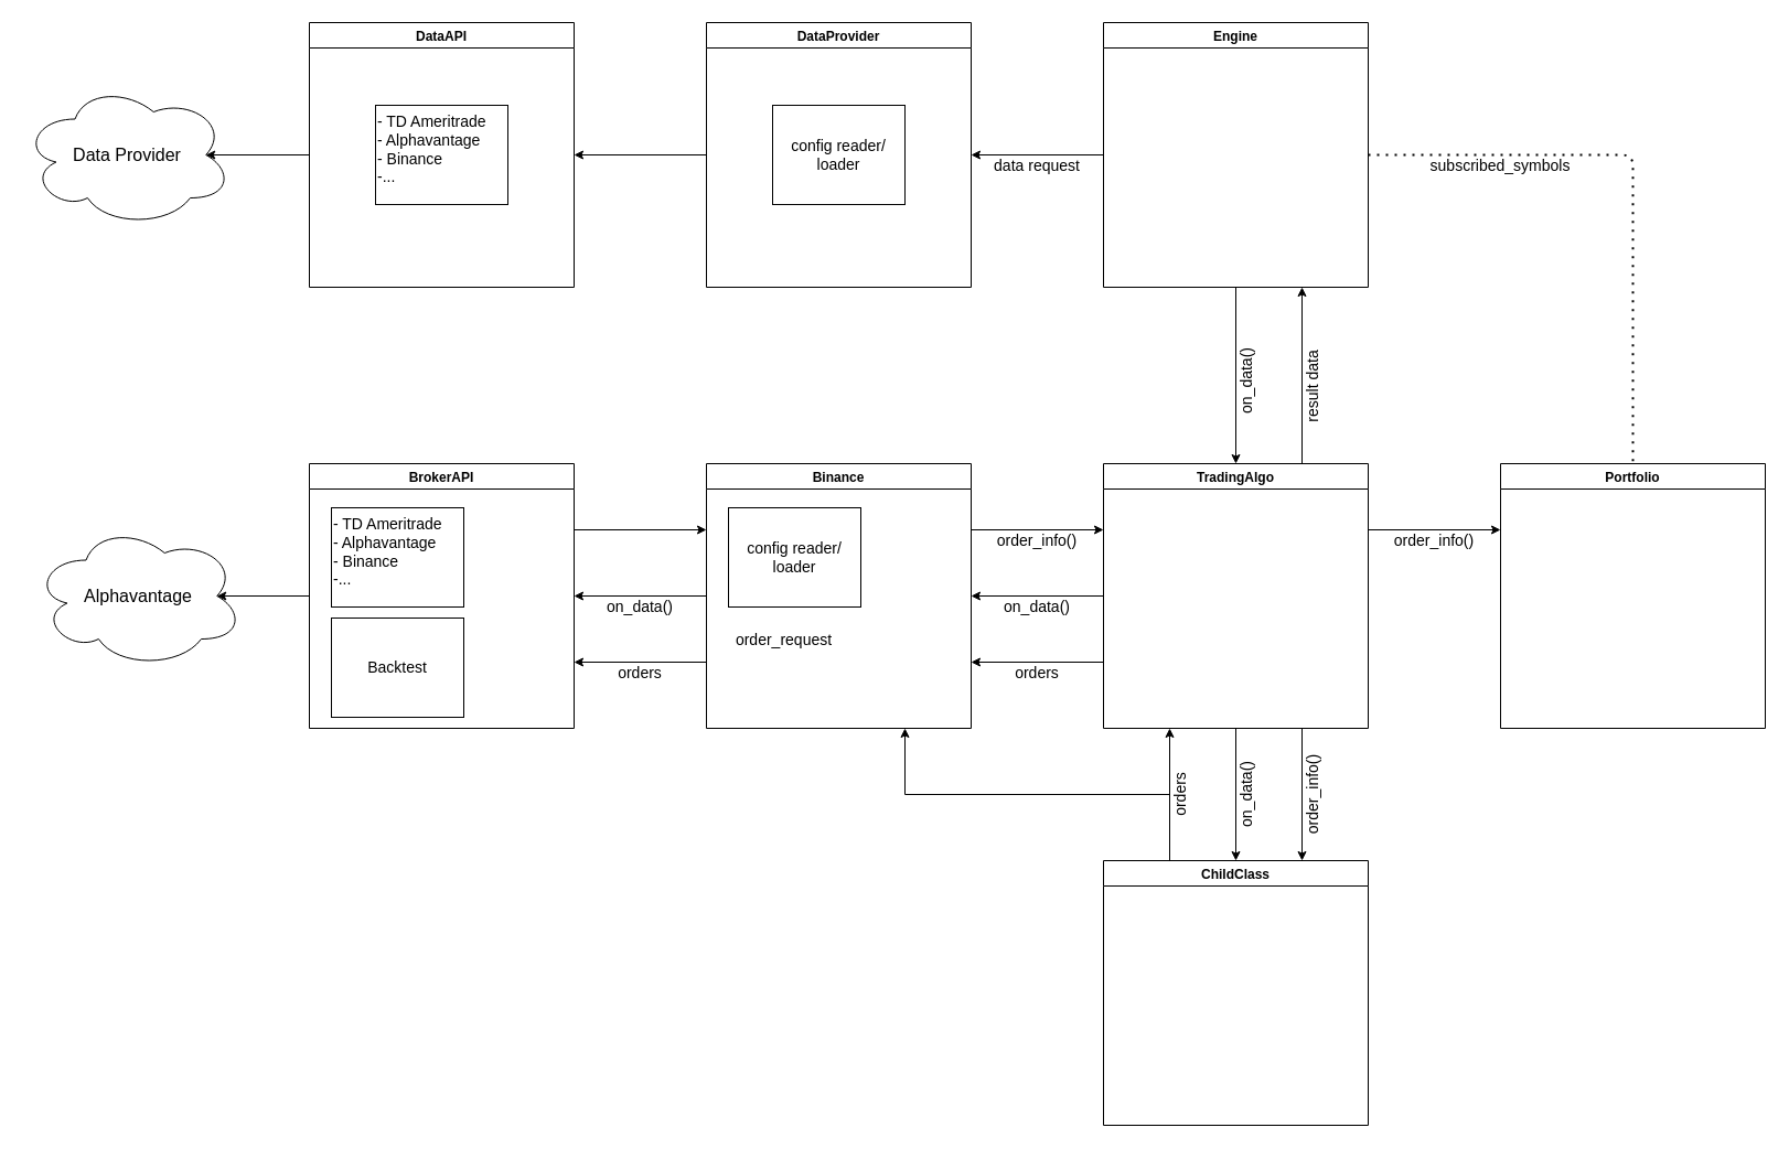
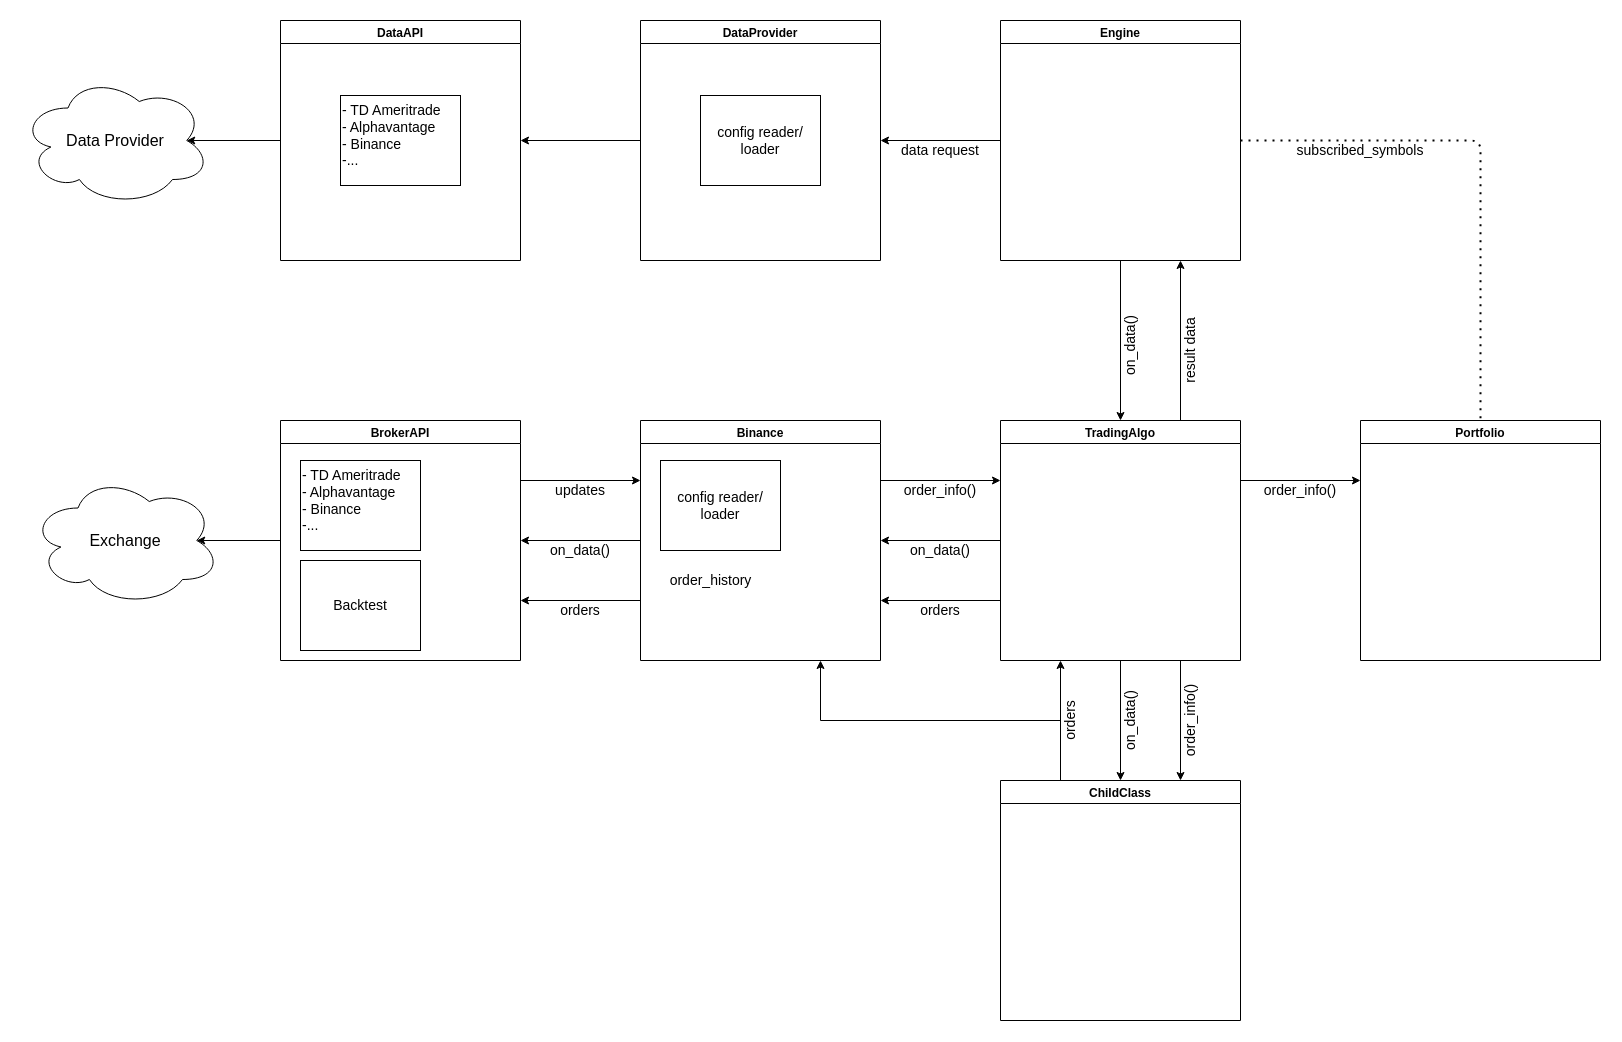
+ <mxCell id="32" value="&lt;span style=&quot;font-size: 14px&quot;&gt;updates&lt;/span&gt;" style="text;html=1;strokeColor=none;fillColor=none;align=center;verticalAlign=middle;whiteSpace=wrap;rounded=0;shadow=0;glass=0;sketch=0;" vertex="1" parent="1"><mxGeometry x="560" y="480" width="40" height="20" as="geometry" /></mxCell>
- <mxCell id="34" value="Alphavantage" style="ellipse;shape=cloud;whiteSpace=wrap;html=1;rounded=0;shadow=0;glass=0;sketch=0;fontSize=16;" vertex="1" parent="1"><mxGeometry x="30" y="475" width="190" height="130" as="geometry" /></mxCell>
+ <mxCell id="34" value="Exchange" style="ellipse;shape=cloud;whiteSpace=wrap;html=1;rounded=0;shadow=0;glass=0;sketch=0;fontSize=16;" vertex="1" parent="1"><mxGeometry x="30" y="475" width="190" height="130" as="geometry" /></mxCell>
- <mxCell id="19" value="&lt;span style=&quot;font-size: 14px&quot;&gt;order_request&lt;/span&gt;" style="text;html=1;align=center;verticalAlign=middle;resizable=0;points=[];autosize=1;" vertex="1" parent="17"><mxGeometry x="20" y="150" width="100" height="20" as="geometry" /></mxCell>
+ <mxCell id="19" value="&lt;span style=&quot;font-size: 14px&quot;&gt;order_history&lt;/span&gt;" style="text;html=1;align=center;verticalAlign=middle;resizable=0;points=[];autosize=1;" vertex="1" parent="17"><mxGeometry x="20" y="150" width="100" height="20" as="geometry" /></mxCell>
